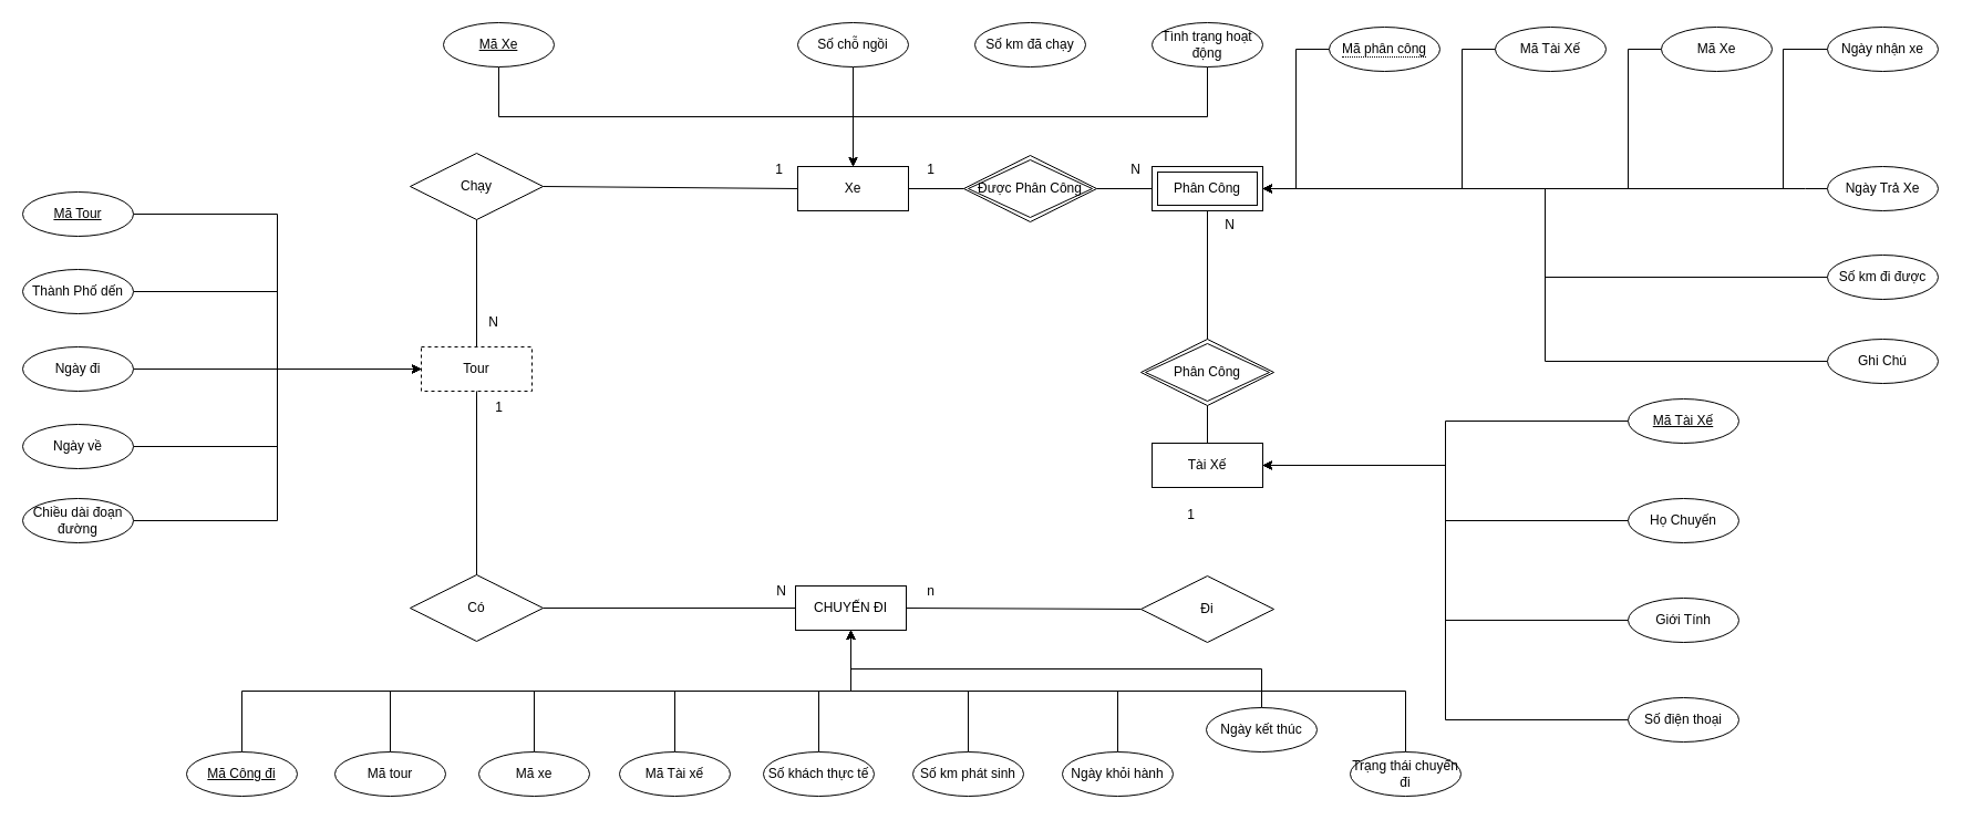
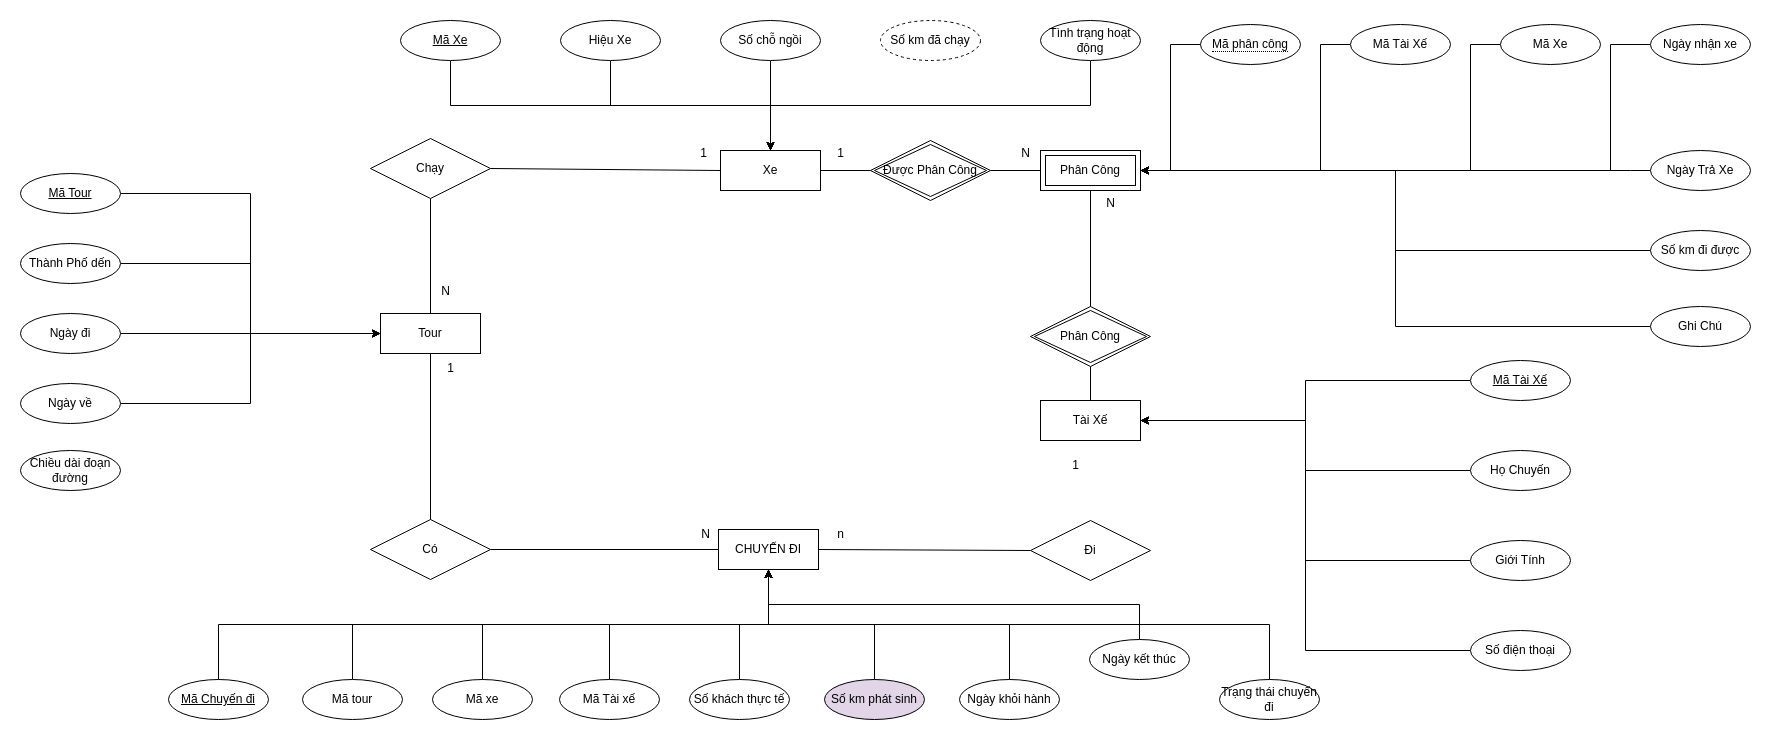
+ <mxCell id="9" value="Hiệu Xe" style="ellipse;whiteSpace=wrap;html=1;align=center;" vertex="1" parent="1"><mxGeometry x="560" y="20" width="100" height="40" as="geometry" /></mxCell>
- <mxCell id="12" value="Số km đã chạy" style="ellipse;whiteSpace=wrap;html=1;align=center;" vertex="1" parent="1"><mxGeometry x="880" y="20" width="100" height="40" as="geometry" /></mxCell>
+ <mxCell id="12" value="Số km đã chạy" style="ellipse;whiteSpace=wrap;html=1;align=center;dashed=1;" vertex="1" parent="1"><mxGeometry x="880" y="20" width="100" height="40" as="geometry" /></mxCell>
+ <mxCell id="8" style="edgeStyle=orthogonalEdgeStyle;rounded=0;orthogonalLoop=1;jettySize=auto;html=1;exitX=0.5;exitY=1;exitDx=0;exitDy=0;" edge="1" parent="1" source="9" target="2"><mxGeometry relative="1" as="geometry" /></mxCell>
- <mxCell id="4" value="Tour" style="whiteSpace=wrap;html=1;align=center;dashed=1;" vertex="1" parent="1"><mxGeometry x="380" y="313" width="100" height="40" as="geometry" /></mxCell>
+ <mxCell id="4" value="Tour" style="whiteSpace=wrap;html=1;align=center;" vertex="1" parent="1"><mxGeometry x="380" y="313" width="100" height="40" as="geometry" /></mxCell>
- <mxCell id="31" style="edgeStyle=orthogonalEdgeStyle;rounded=0;orthogonalLoop=1;jettySize=auto;html=1;exitX=1;exitY=0.5;exitDx=0;exitDy=0;entryX=0;entryY=0.5;entryDx=0;entryDy=0;" edge="1" parent="1" source="32" target="4"><mxGeometry relative="1" as="geometry" /></mxCell>
- <mxCell id="34" value="Mã Công đi" style="ellipse;whiteSpace=wrap;html=1;align=center;fontStyle=4;" vertex="1" parent="1"><mxGeometry x="168" y="679" width="100" height="40" as="geometry" /></mxCell>
+ <mxCell id="34" value="Mã Chuyến đi" style="ellipse;whiteSpace=wrap;html=1;align=center;fontStyle=4;" vertex="1" parent="1"><mxGeometry x="168" y="679" width="100" height="40" as="geometry" /></mxCell>
- <mxCell id="44" value="Số km phát sinh" style="ellipse;whiteSpace=wrap;html=1;align=center;" vertex="1" parent="1"><mxGeometry x="824" y="679" width="100" height="40" as="geometry" /></mxCell>
+ <mxCell id="44" value="Số km phát sinh" style="ellipse;whiteSpace=wrap;html=1;align=center;fillColor=#e1d5e7;" vertex="1" parent="1"><mxGeometry x="824" y="679" width="100" height="40" as="geometry" /></mxCell>
